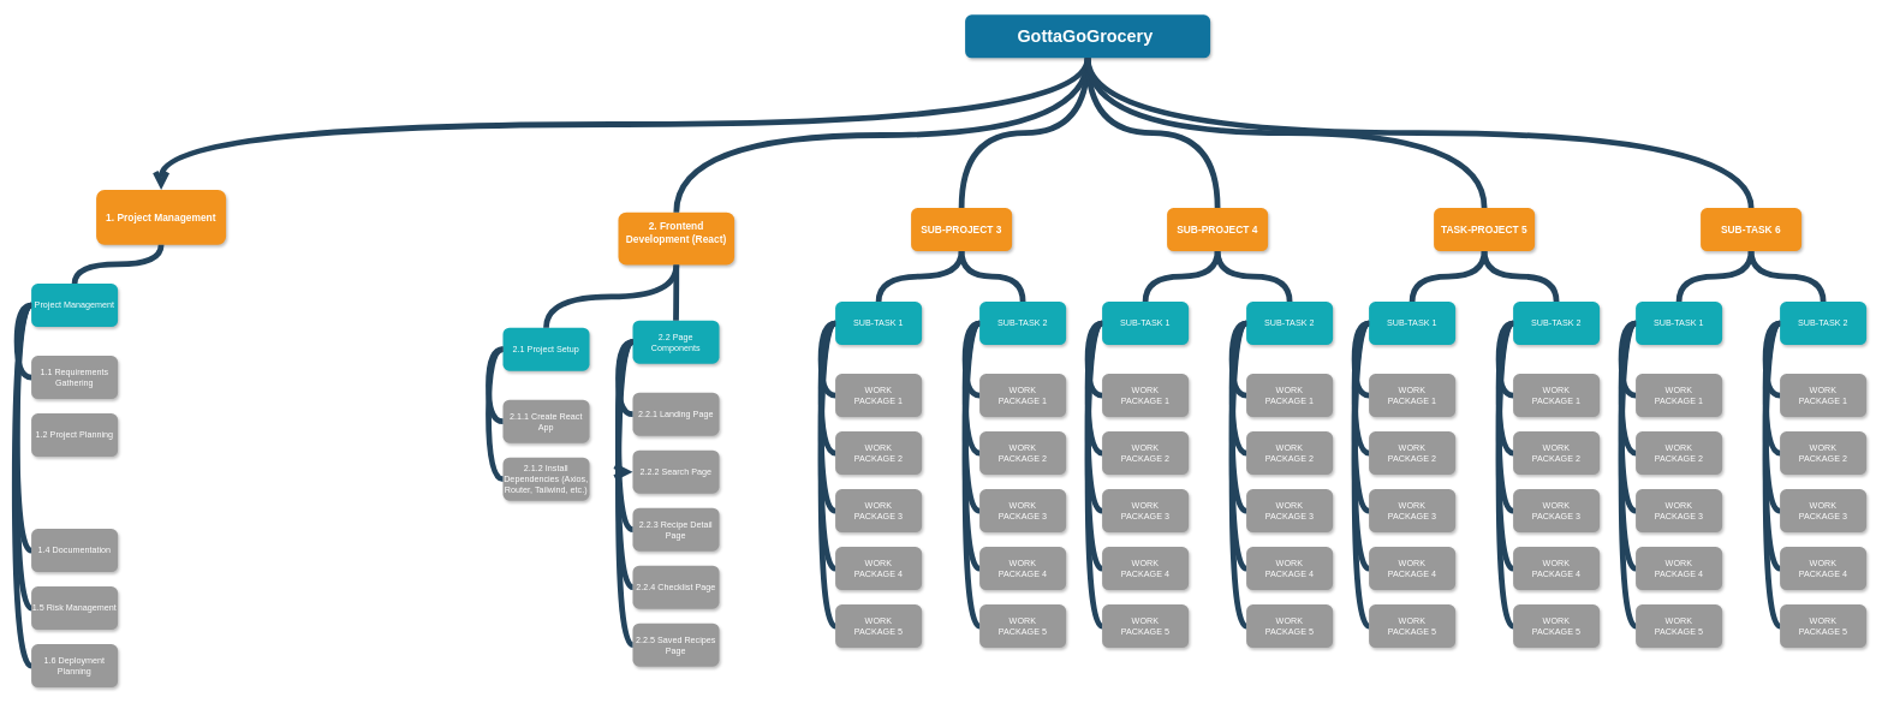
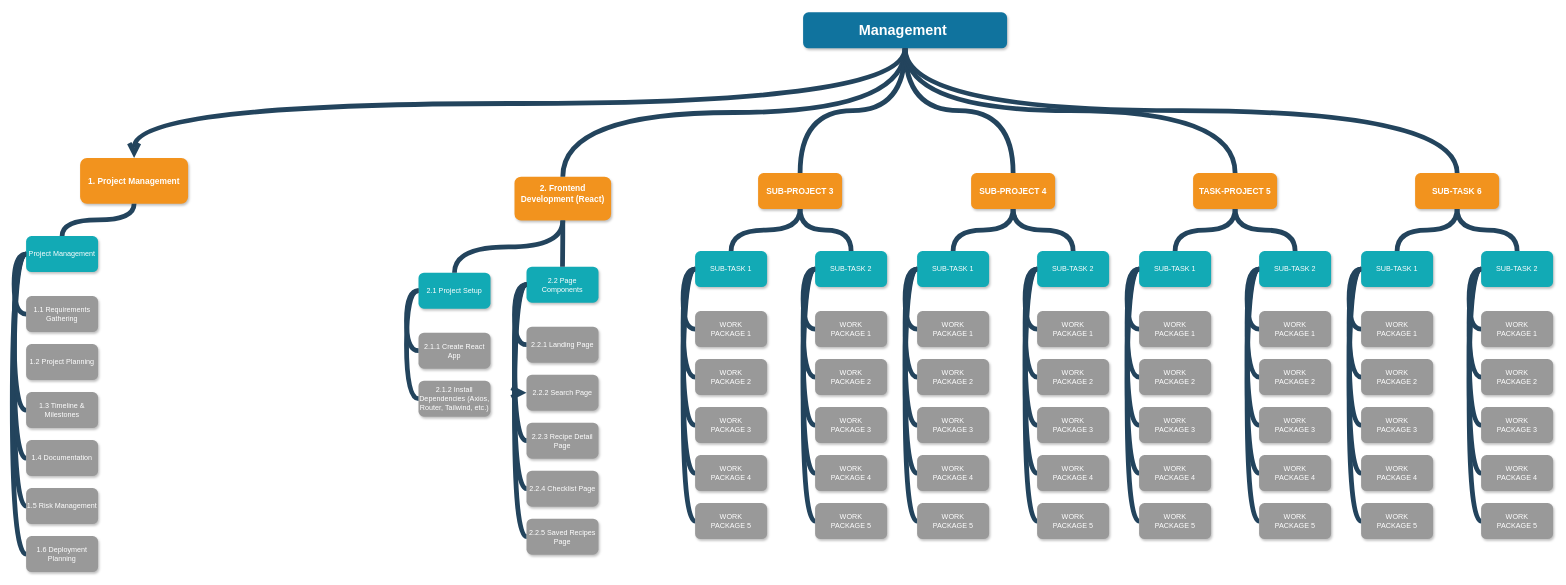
- <mxCell id="2" value="GottaGoGrocery " style="whiteSpace=wrap;rounded=1;shadow=1;fillColor=#10739E;strokeColor=none;fontColor=#FFFFFF;fontStyle=1;fontSize=24" vertex="1" parent="1"><mxGeometry x="1338" y="20" width="340" height="60" as="geometry" /></mxCell>
+ <mxCell id="2" value="Management " style="whiteSpace=wrap;rounded=1;shadow=1;fillColor=#10739E;strokeColor=none;fontColor=#FFFFFF;fontStyle=1;fontSize=24" vertex="1" parent="1"><mxGeometry x="1338" y="20" width="340" height="60" as="geometry" /></mxCell>
+ <mxCell id="28" value="" style="edgeStyle=elbowEdgeStyle;elbow=horizontal;rounded=0;fontColor=#000000;endArrow=none;endFill=0;strokeWidth=8;strokeColor=#23445D;fontSize=12;startSize=8;endSize=8;curved=1;" edge="1" parent="1" source="9" target="12"><mxGeometry width="100" height="100" relative="1" as="geometry"><mxPoint x="83" y="463" as="sourcePoint" /><mxPoint x="83" y="563" as="targetPoint" /><Array as="points"><mxPoint x="23" y="523" /></Array></mxGeometry></mxCell>
+ <mxCell id="12" value="1.3 Timeline &amp; Milestones" style="whiteSpace=wrap;rounded=1;fillColor=#999999;strokeColor=none;shadow=1;fontColor=#FFFFFF;fontStyle=0" vertex="1" parent="1"><mxGeometry x="43" y="653" width="120" height="60" as="geometry" /></mxCell>
